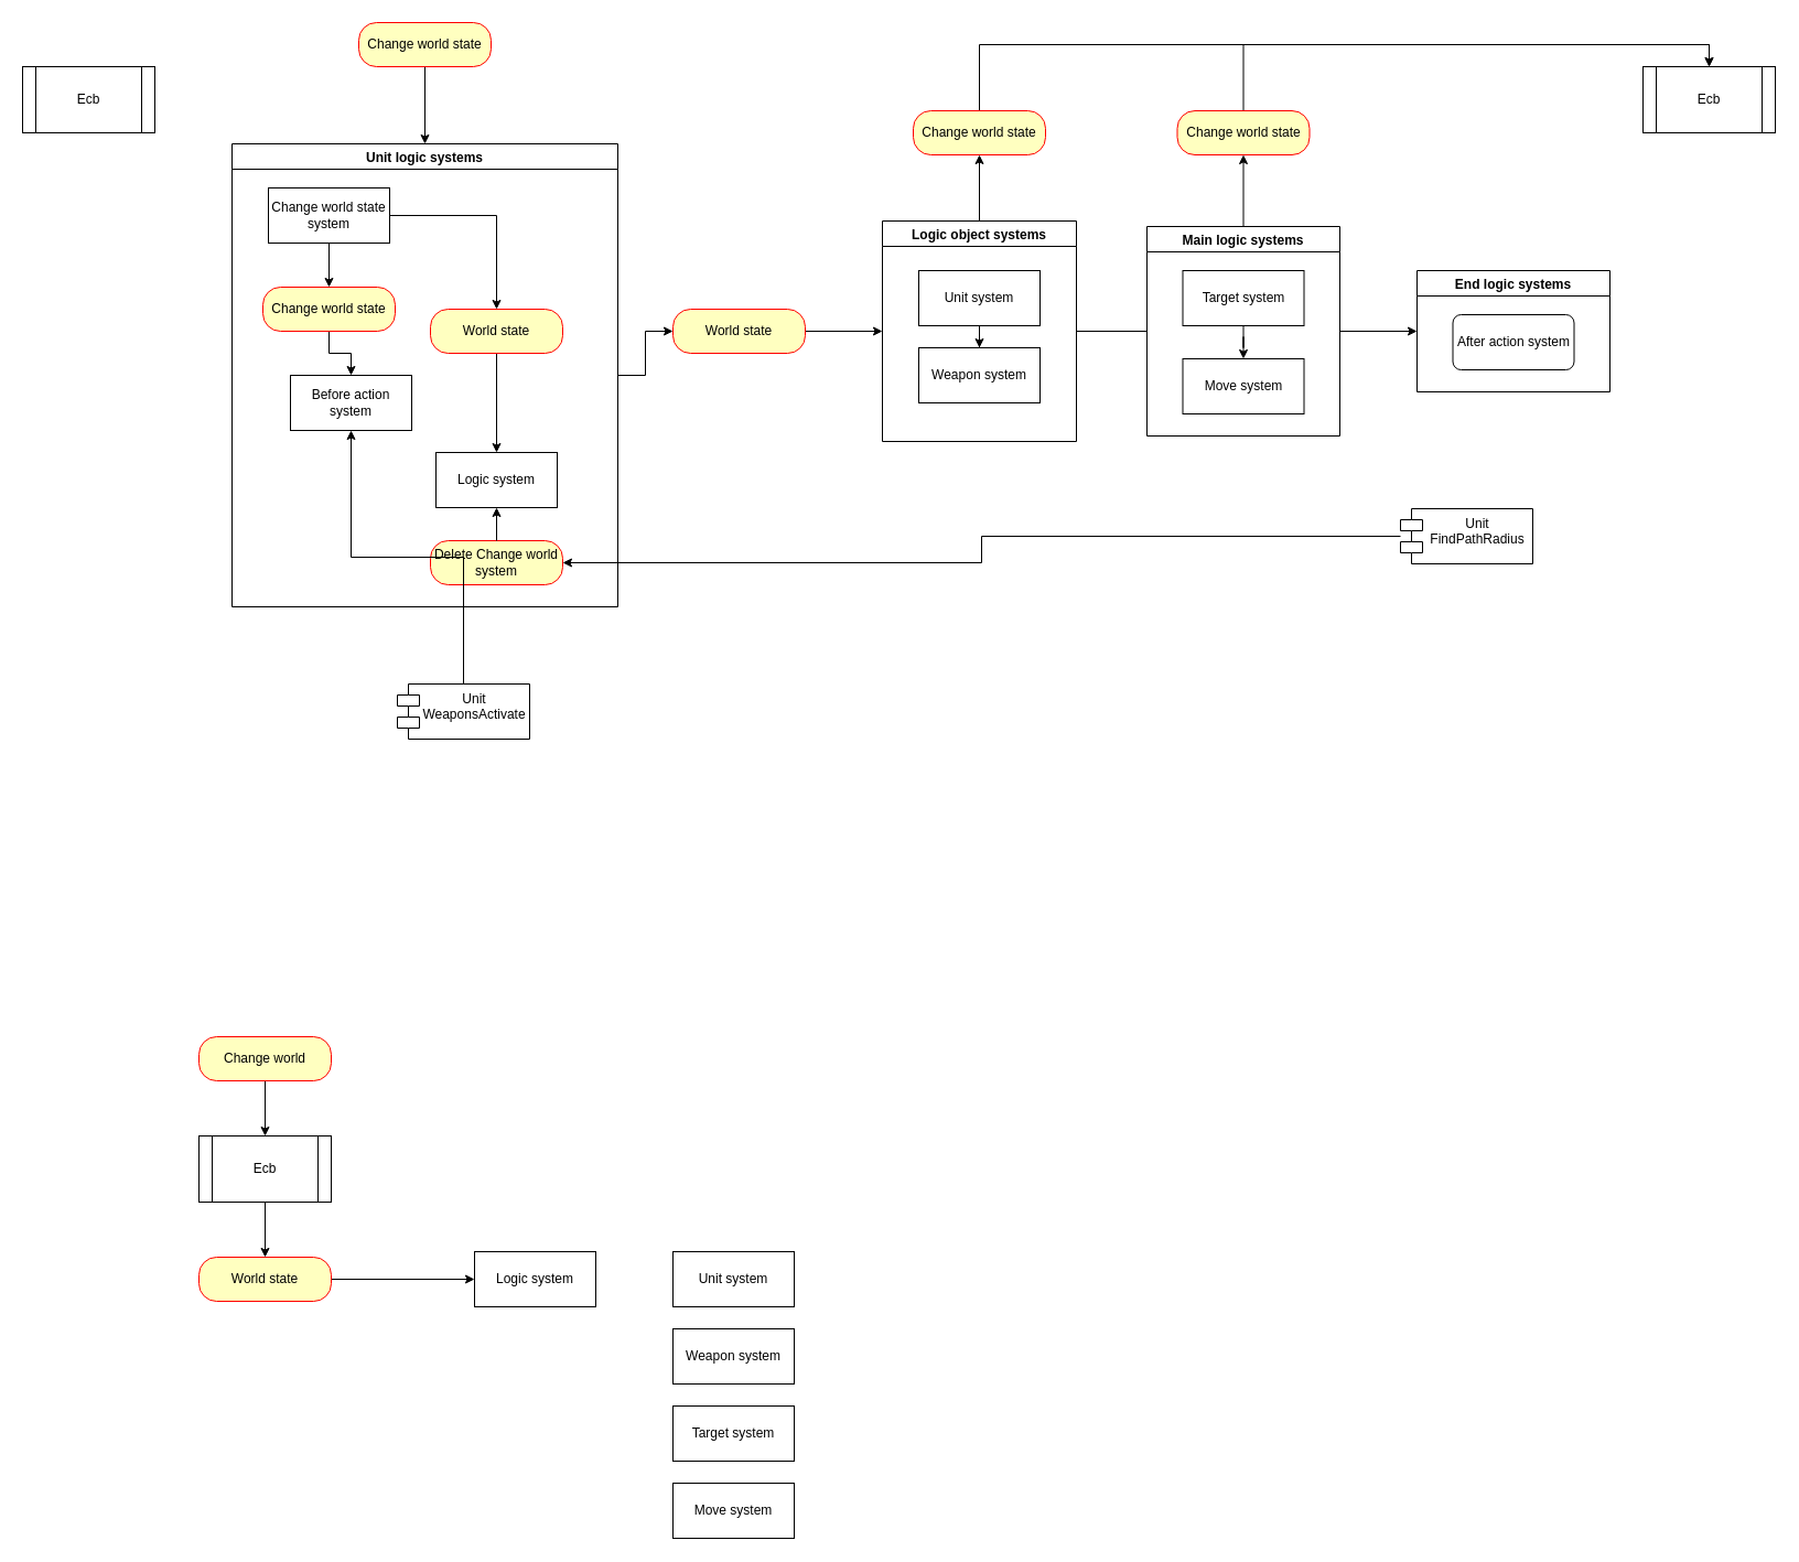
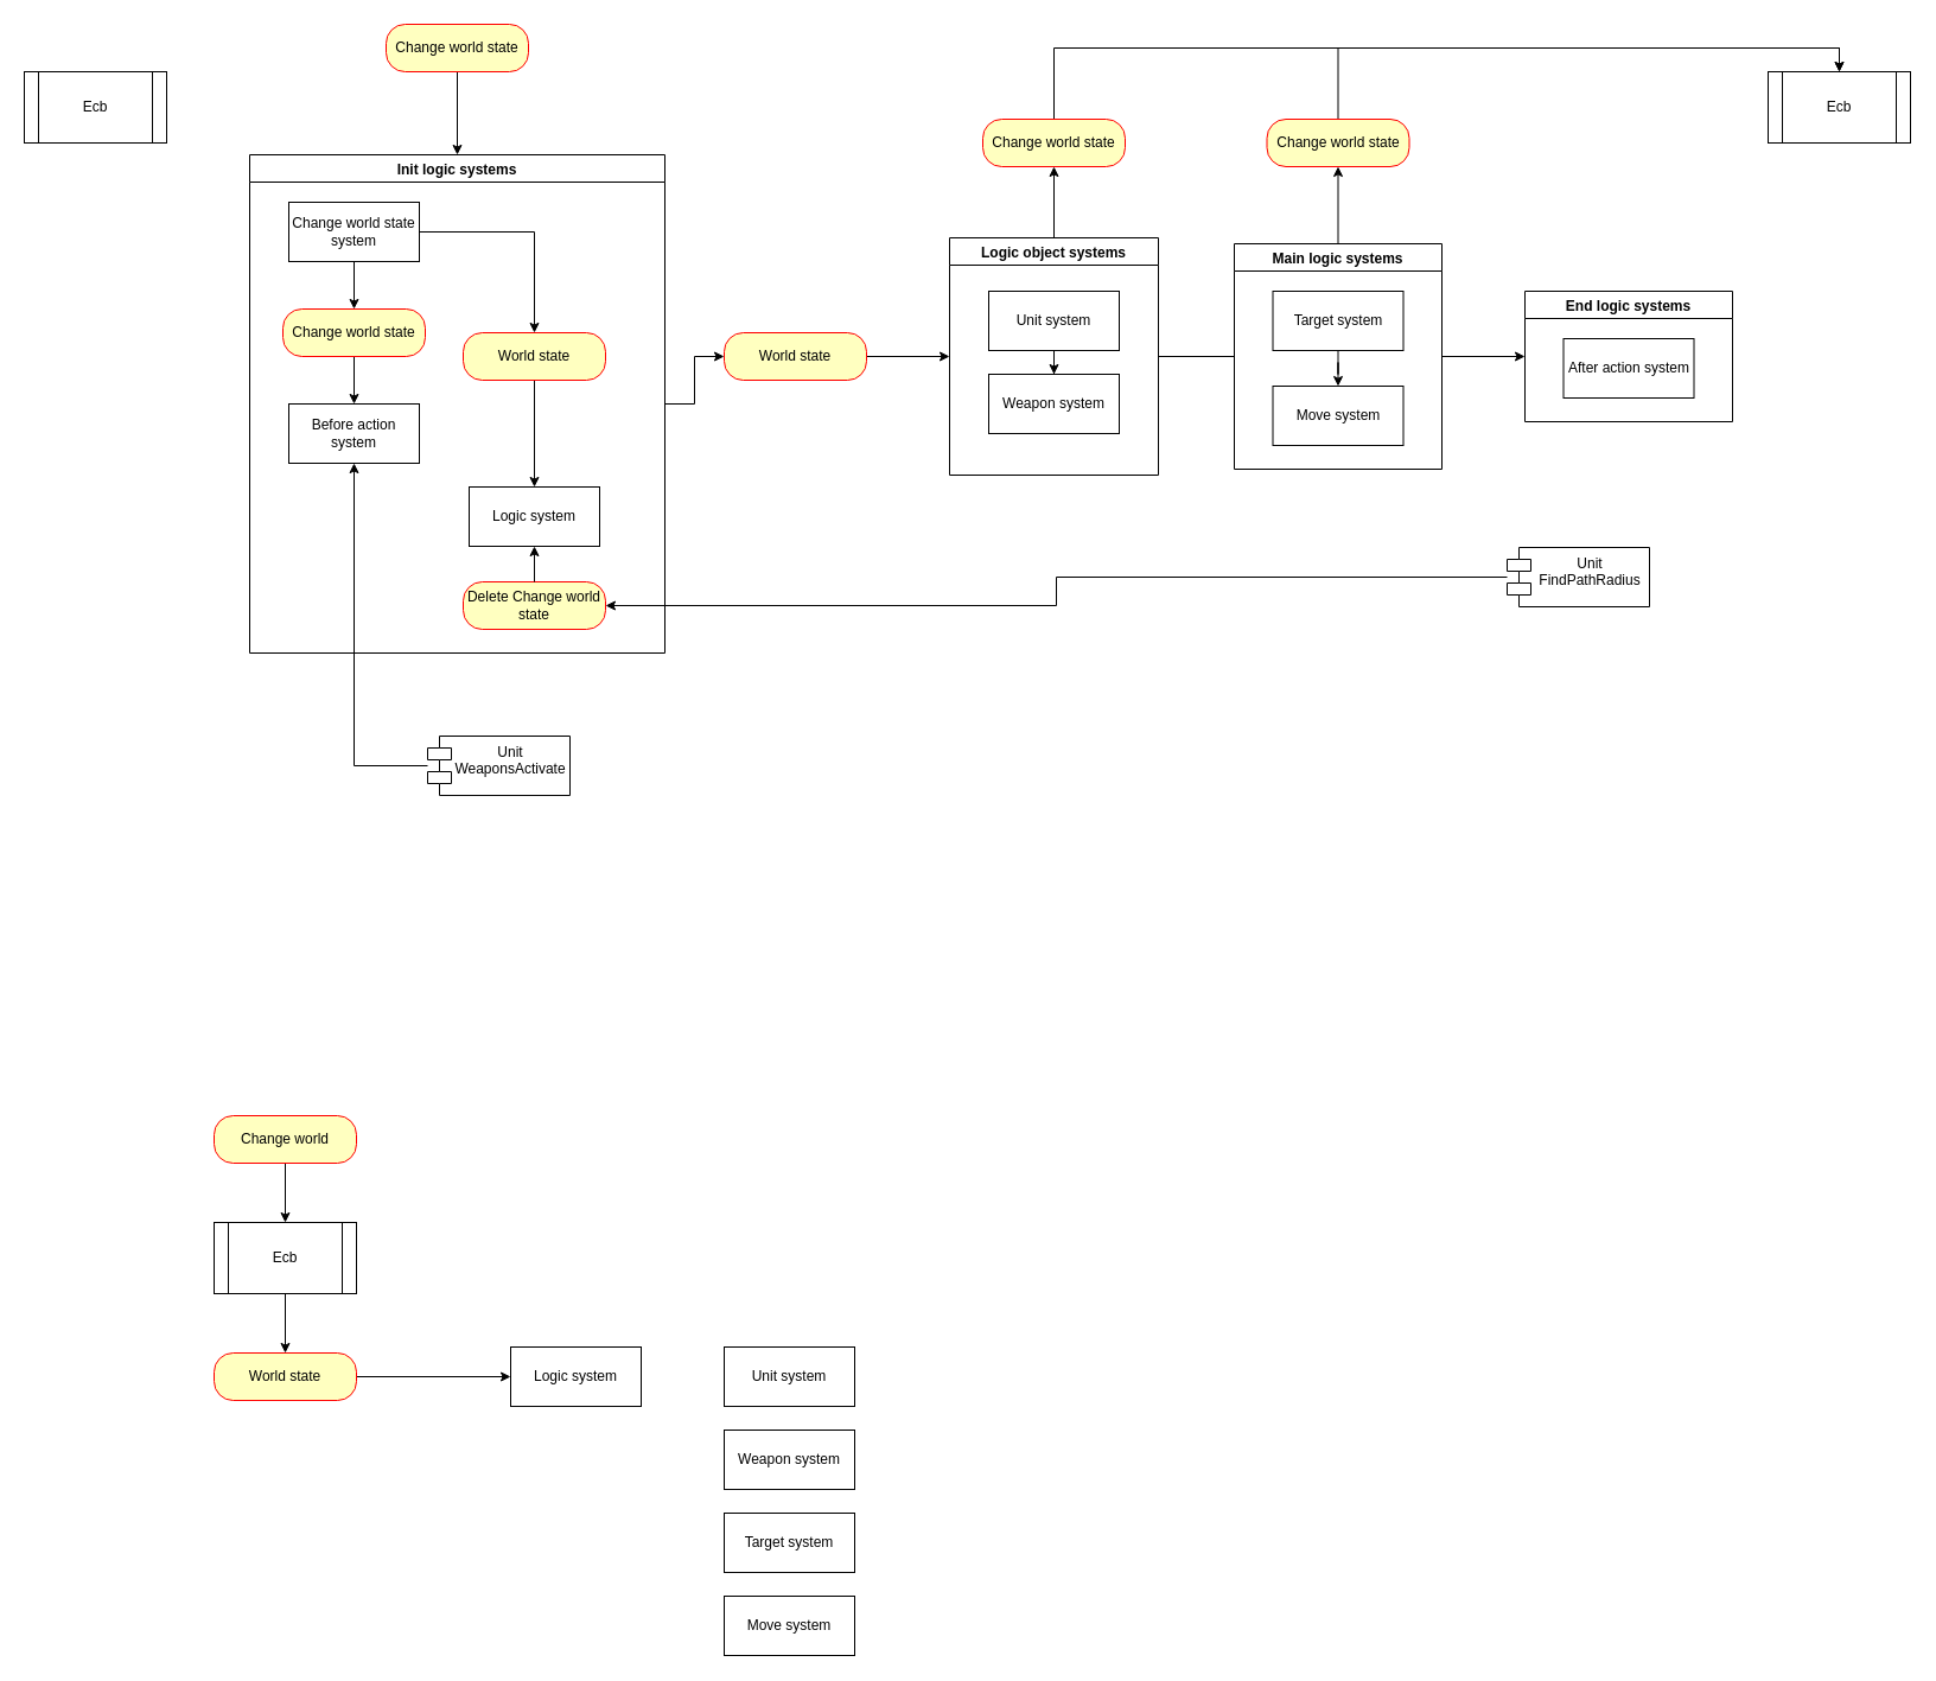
- <mxCell id="11" value="Unit logic systems" style="swimlane;" parent="1" vertex="1"><mxGeometry x="210" y="130" width="350" height="420" as="geometry" /></mxCell>
+ <mxCell id="11" value="Init logic systems" style="swimlane;" parent="1" vertex="1"><mxGeometry x="210" y="130" width="350" height="420" as="geometry" /></mxCell>
- <mxCell id="35" value="After action system" style="html=1;whiteSpace=wrap;rounded=1;" parent="34" vertex="1"><mxGeometry x="32.5" y="40" width="110" height="50" as="geometry" /></mxCell>
+ <mxCell id="35" value="After action system" style="html=1;whiteSpace=wrap;" parent="34" vertex="1"><mxGeometry x="32.5" y="40" width="110" height="50" as="geometry" /></mxCell>
- <mxCell id="12" value="Before action system" style="html=1;whiteSpace=wrap;" parent="11" vertex="1"><mxGeometry x="53" y="210" width="110" height="50" as="geometry" /></mxCell>
+ <mxCell id="12" value="Before action system" style="html=1;whiteSpace=wrap;" parent="11" vertex="1"><mxGeometry x="33" y="210" width="110" height="50" as="geometry" /></mxCell>
- <mxCell id="21" value="Delete Change world system" style="rounded=1;whiteSpace=wrap;html=1;arcSize=40;fontColor=#000000;fillColor=#ffffc0;strokeColor=#ff0000;" parent="11" vertex="1"><mxGeometry x="180" y="360" width="120" height="40" as="geometry" /></mxCell>
+ <mxCell id="21" value="Delete Change world state" style="rounded=1;whiteSpace=wrap;html=1;arcSize=40;fontColor=#000000;fillColor=#ffffc0;strokeColor=#ff0000;" parent="11" vertex="1"><mxGeometry x="180" y="360" width="120" height="40" as="geometry" /></mxCell>
